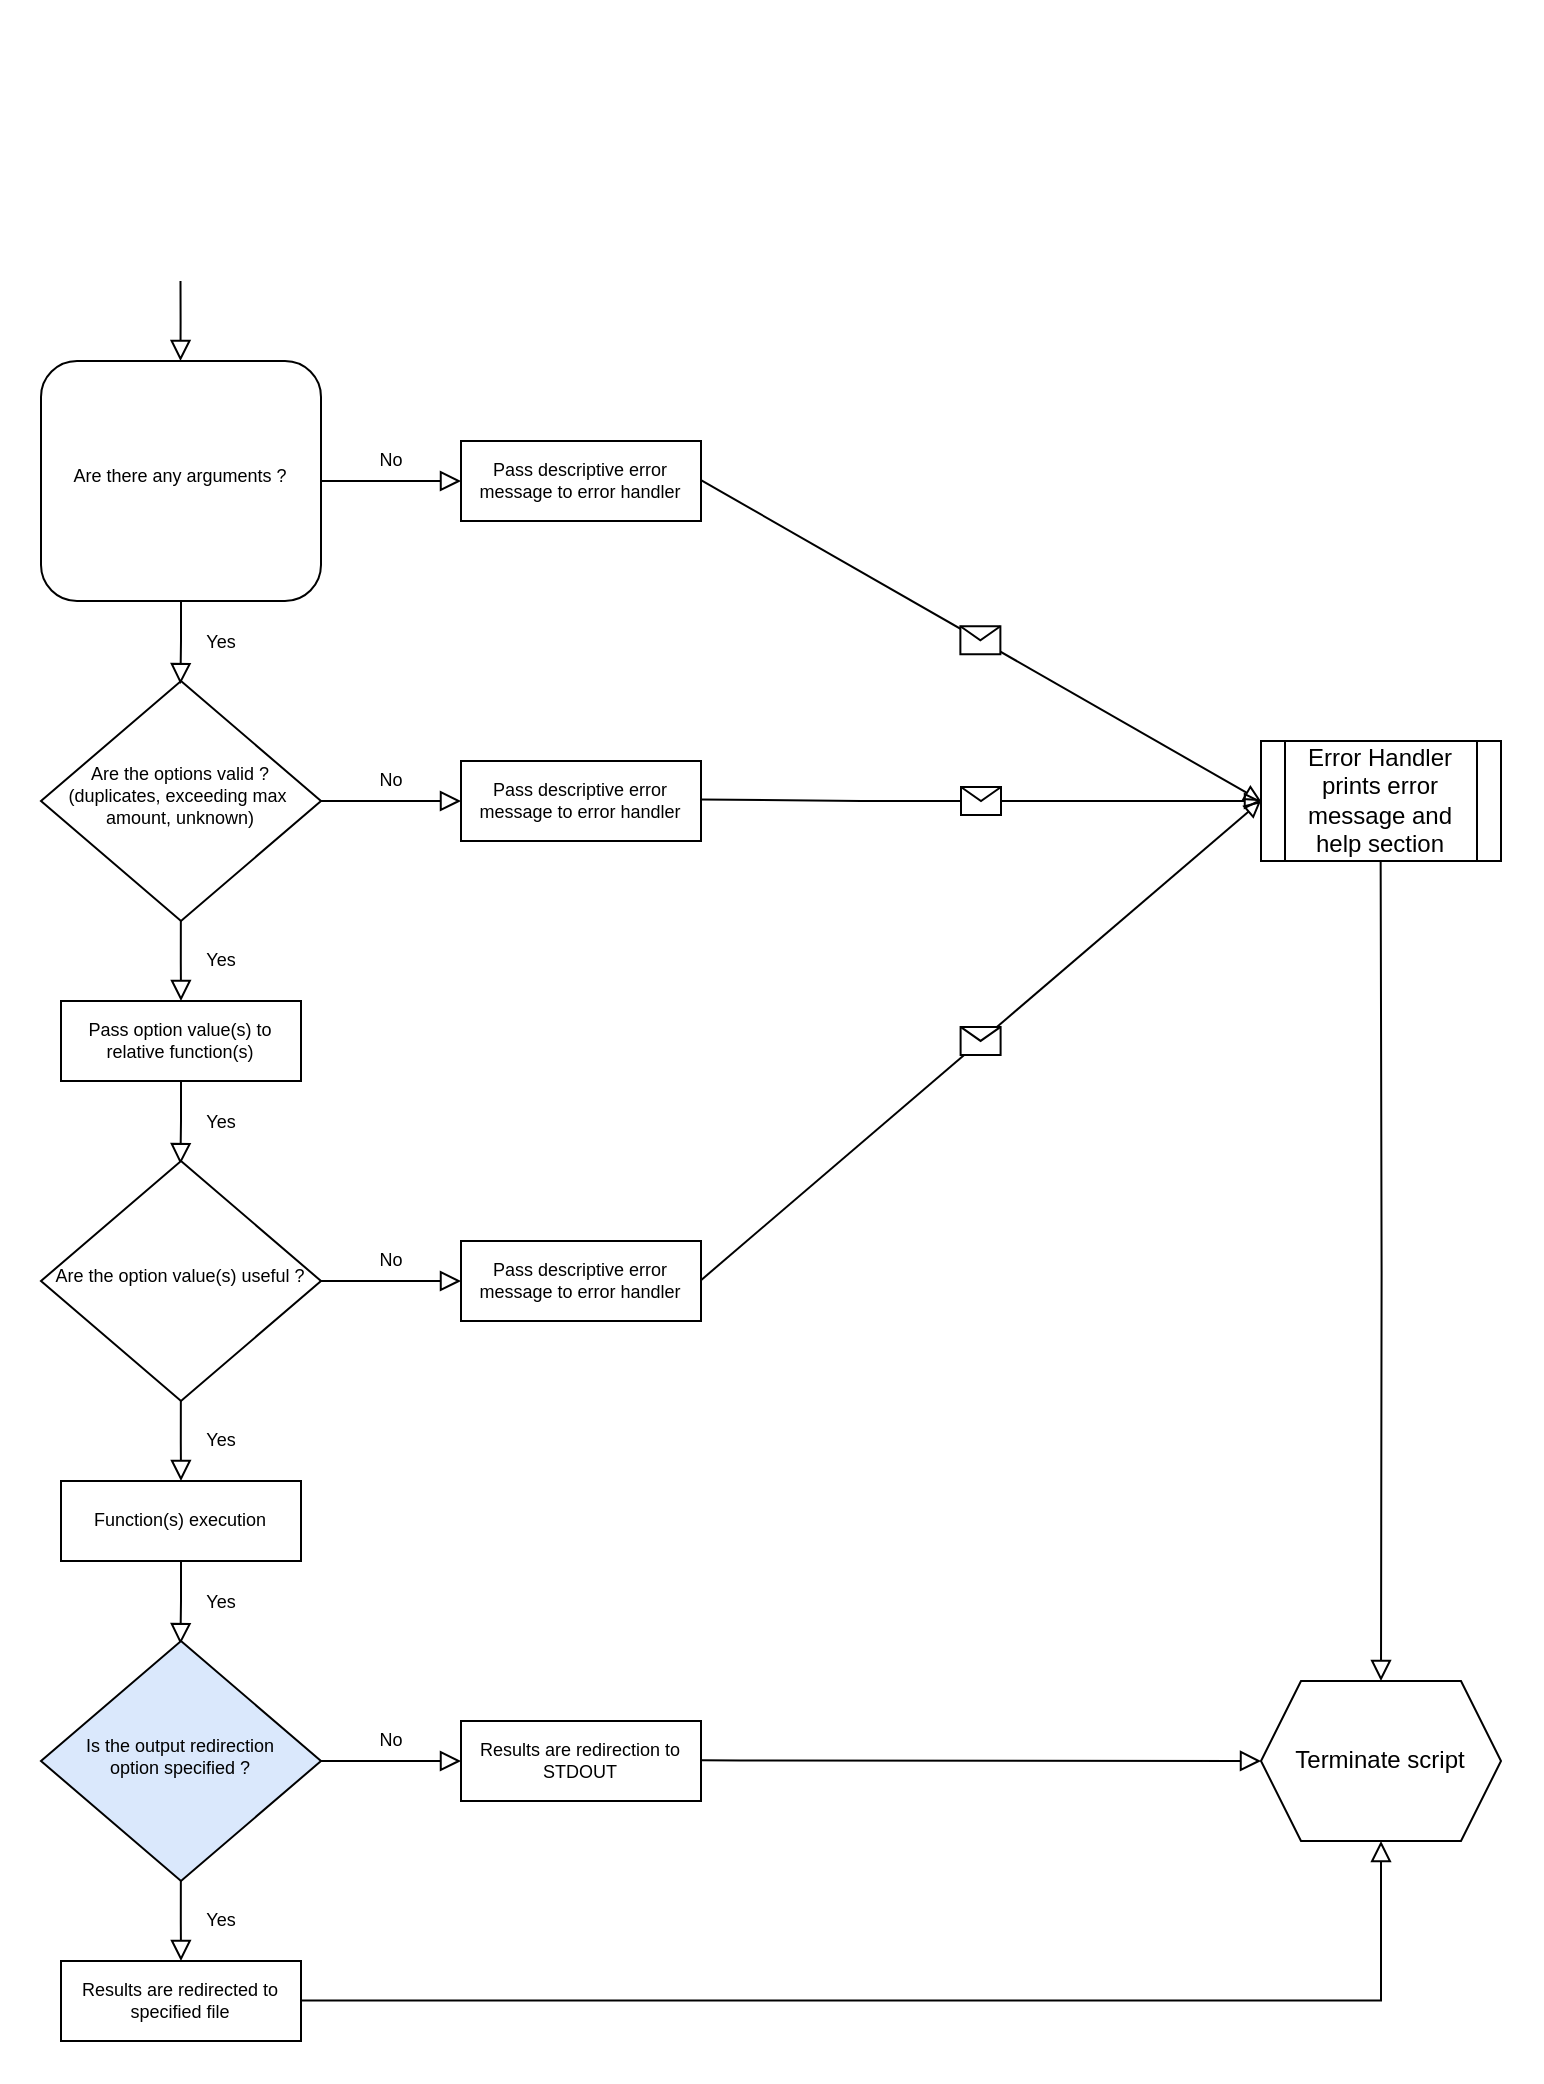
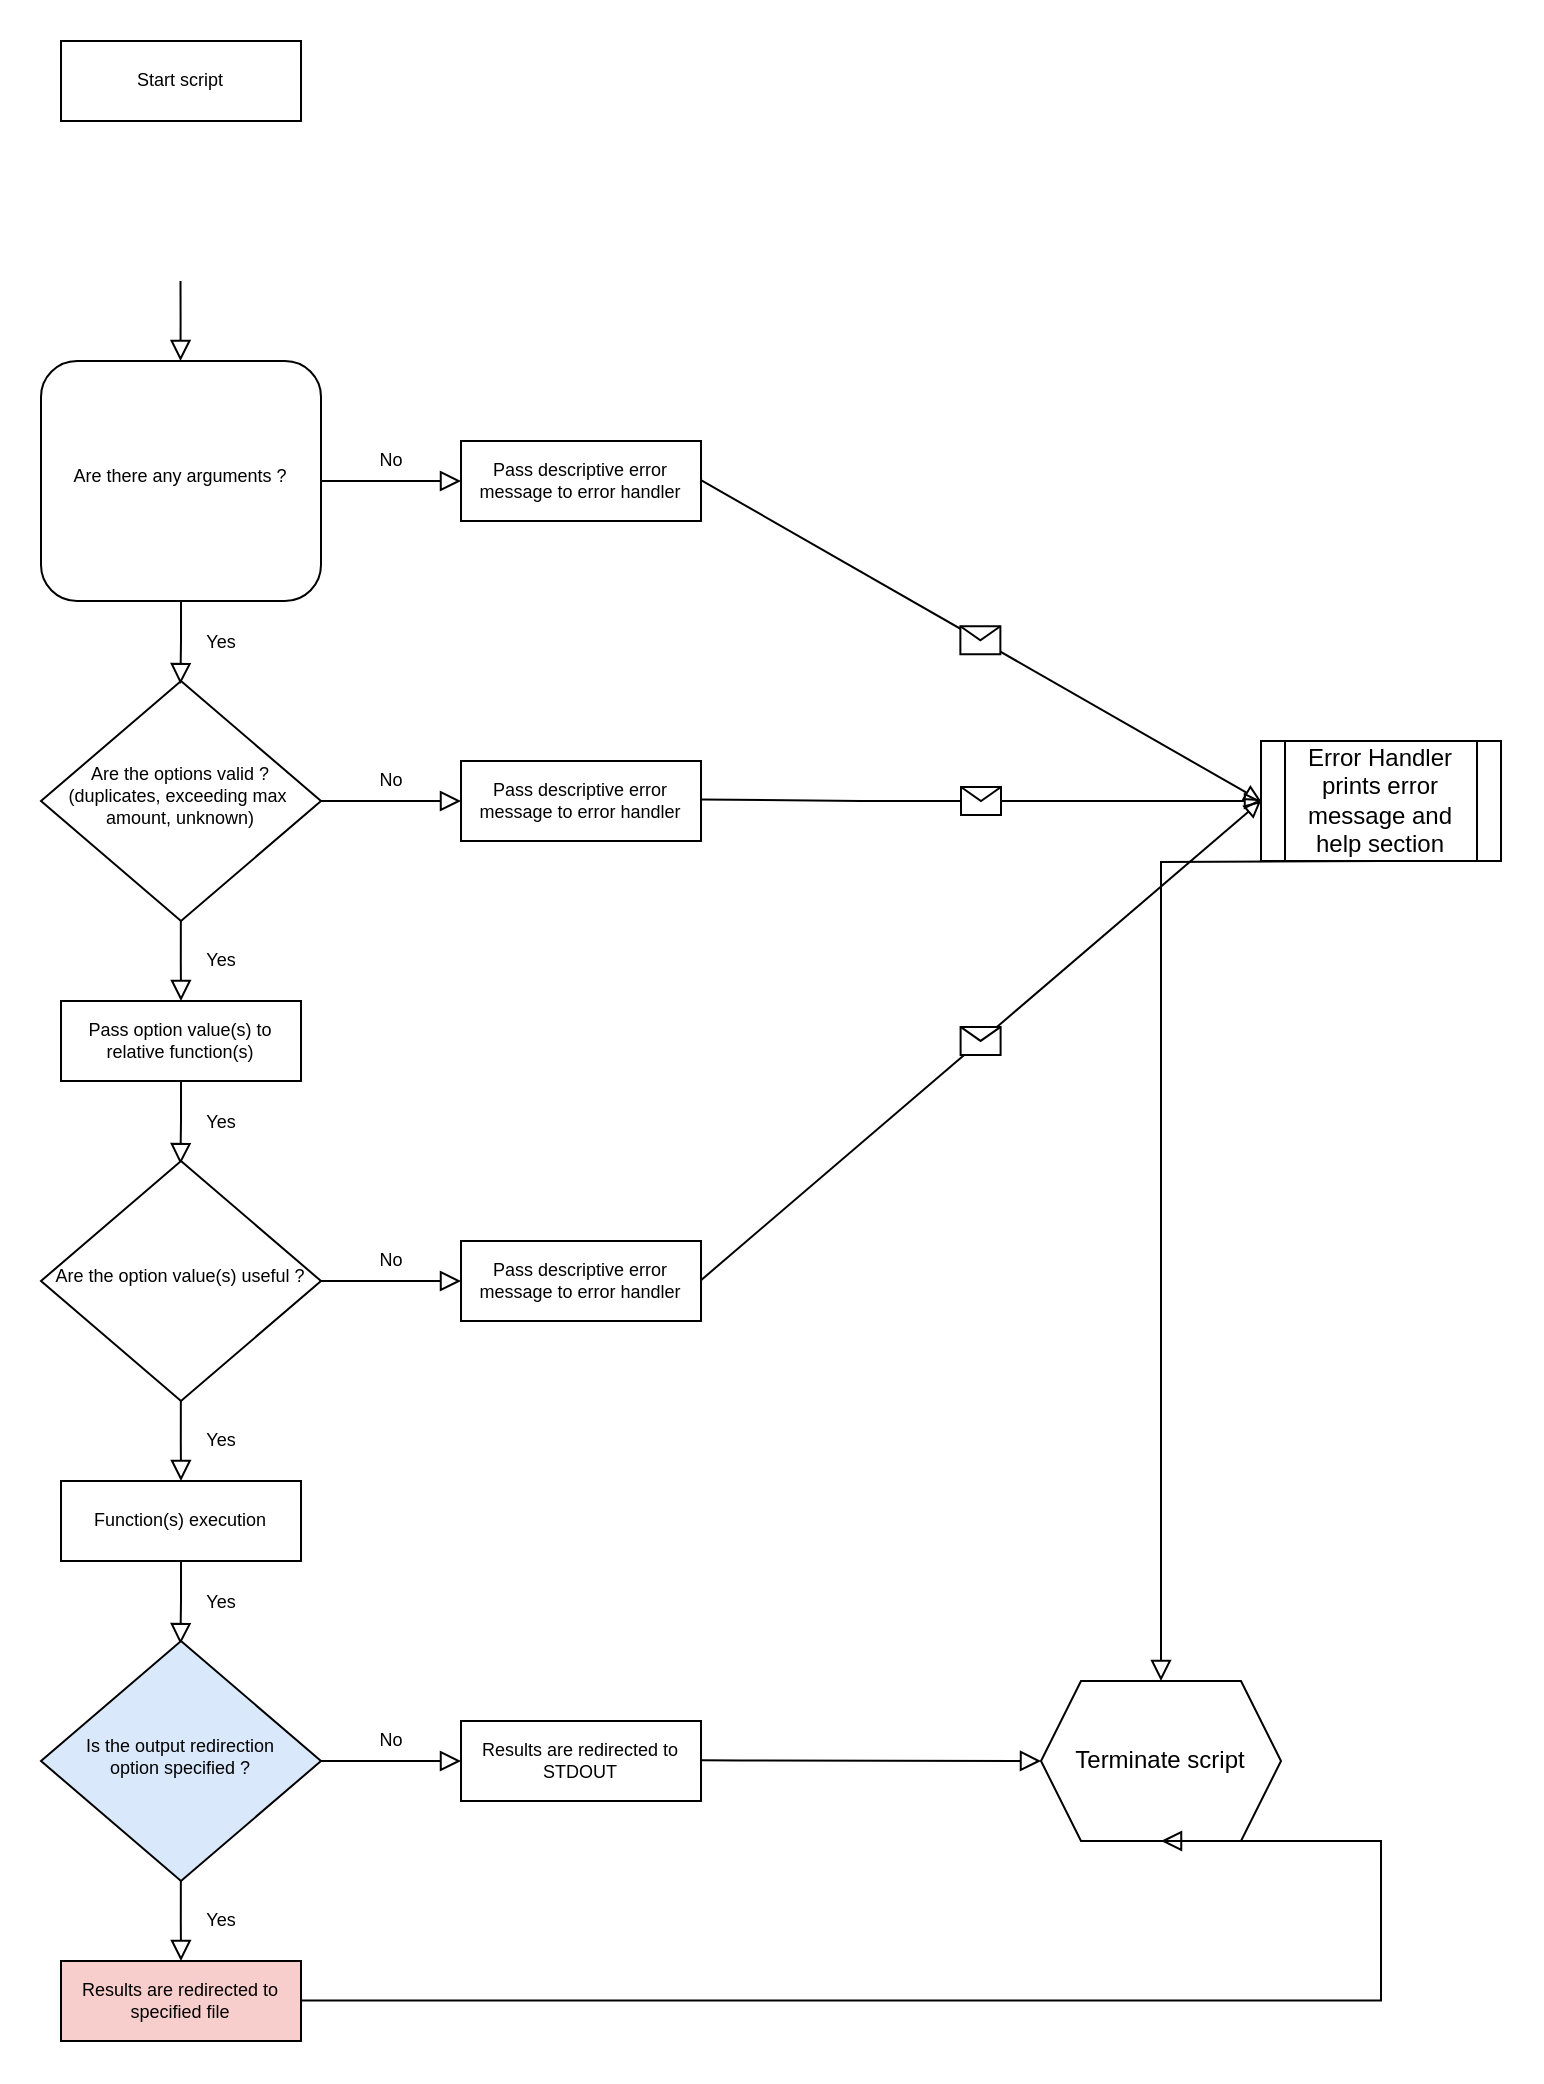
+ <mxCell id="3" value="Start script" style="rounded=0;whiteSpace=wrap;html=1;fontSize=9;glass=0;strokeWidth=1;shadow=0;" parent="2" vertex="1"><mxGeometry x="10" width="120" height="40" as="geometry" /></mxCell>
- <mxCell id="23" value="Results are redirection to STDOUT" style="rounded=0;whiteSpace=wrap;html=1;fontSize=9;glass=0;strokeWidth=1;shadow=0;" vertex="1" parent="2"><mxGeometry x="210" y="840" width="120" height="40" as="geometry" /></mxCell>
+ <mxCell id="23" value="Results are redirected to STDOUT" style="rounded=0;whiteSpace=wrap;html=1;fontSize=9;glass=0;strokeWidth=1;shadow=0;" vertex="1" parent="2"><mxGeometry x="210" y="840" width="120" height="40" as="geometry" /></mxCell>
- <mxCell id="26" value="Terminate script" style="shape=hexagon;perimeter=hexagonPerimeter2;whiteSpace=wrap;html=1;fixedSize=1;" vertex="1" parent="2"><mxGeometry x="610" y="820" width="120" height="80" as="geometry" /></mxCell>
+ <mxCell id="26" value="Terminate script" style="shape=hexagon;perimeter=hexagonPerimeter2;whiteSpace=wrap;html=1;fixedSize=1;" vertex="1" parent="2"><mxGeometry x="500" y="820" width="120" height="80" as="geometry" /></mxCell>
- <mxCell id="24" value="Results are redirected to specified file" style="rounded=0;whiteSpace=wrap;html=1;fontSize=9;glass=0;strokeWidth=1;shadow=0;" vertex="1" parent="2"><mxGeometry x="10" y="960" width="120" height="40" as="geometry" /></mxCell>
+ <mxCell id="24" value="Results are redirected to specified file" style="rounded=0;whiteSpace=wrap;html=1;fontSize=9;glass=0;strokeWidth=1;shadow=0;fillColor=#f8cecc;" vertex="1" parent="2"><mxGeometry x="10" y="960" width="120" height="40" as="geometry" /></mxCell>
